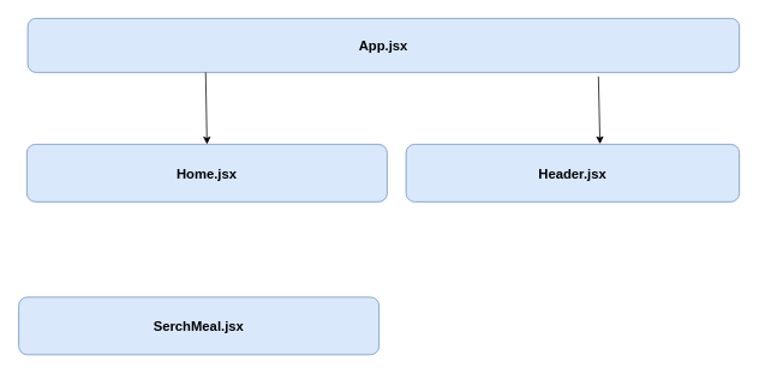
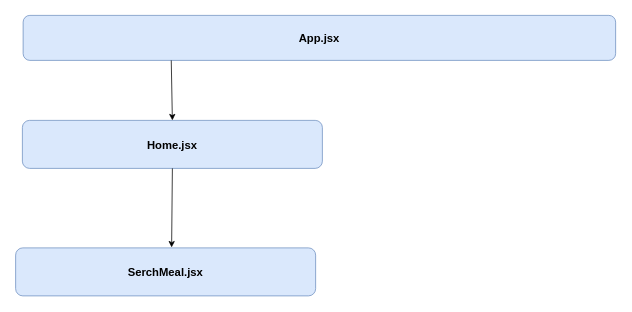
- <mxCell id="6" value="" style="endArrow=classic;html=1;rounded=0;exitX=0.802;exitY=1.076;exitDx=0;exitDy=0;exitPerimeter=0;entryX=0.582;entryY=-0.005;entryDx=0;entryDy=0;entryPerimeter=0;" edge="1" parent="1" source="2" target="4"><mxGeometry width="50" height="50" relative="1" as="geometry"><mxPoint x="390" y="230" as="sourcePoint" /><mxPoint x="440" y="180" as="targetPoint" /></mxGeometry></mxCell>
- <mxCell id="4" value="Header.jsx" style="rounded=1;whiteSpace=wrap;html=1;fillColor=#dae8fc;strokeColor=#6c8ebf;fontSize=15;fontStyle=1" vertex="1" parent="1"><mxGeometry x="450" y="160" width="370" height="64" as="geometry" /></mxCell>
+ <mxCell id="8" value="" style="endArrow=classic;html=1;rounded=0;exitX=0.5;exitY=1;exitDx=0;exitDy=0;entryX=0.52;entryY=-0.009;entryDx=0;entryDy=0;entryPerimeter=0;" edge="1" parent="1" source="3" target="7"><mxGeometry width="50" height="50" relative="1" as="geometry"><mxPoint x="520" y="350" as="sourcePoint" /><mxPoint x="570" y="300" as="targetPoint" /></mxGeometry></mxCell>
